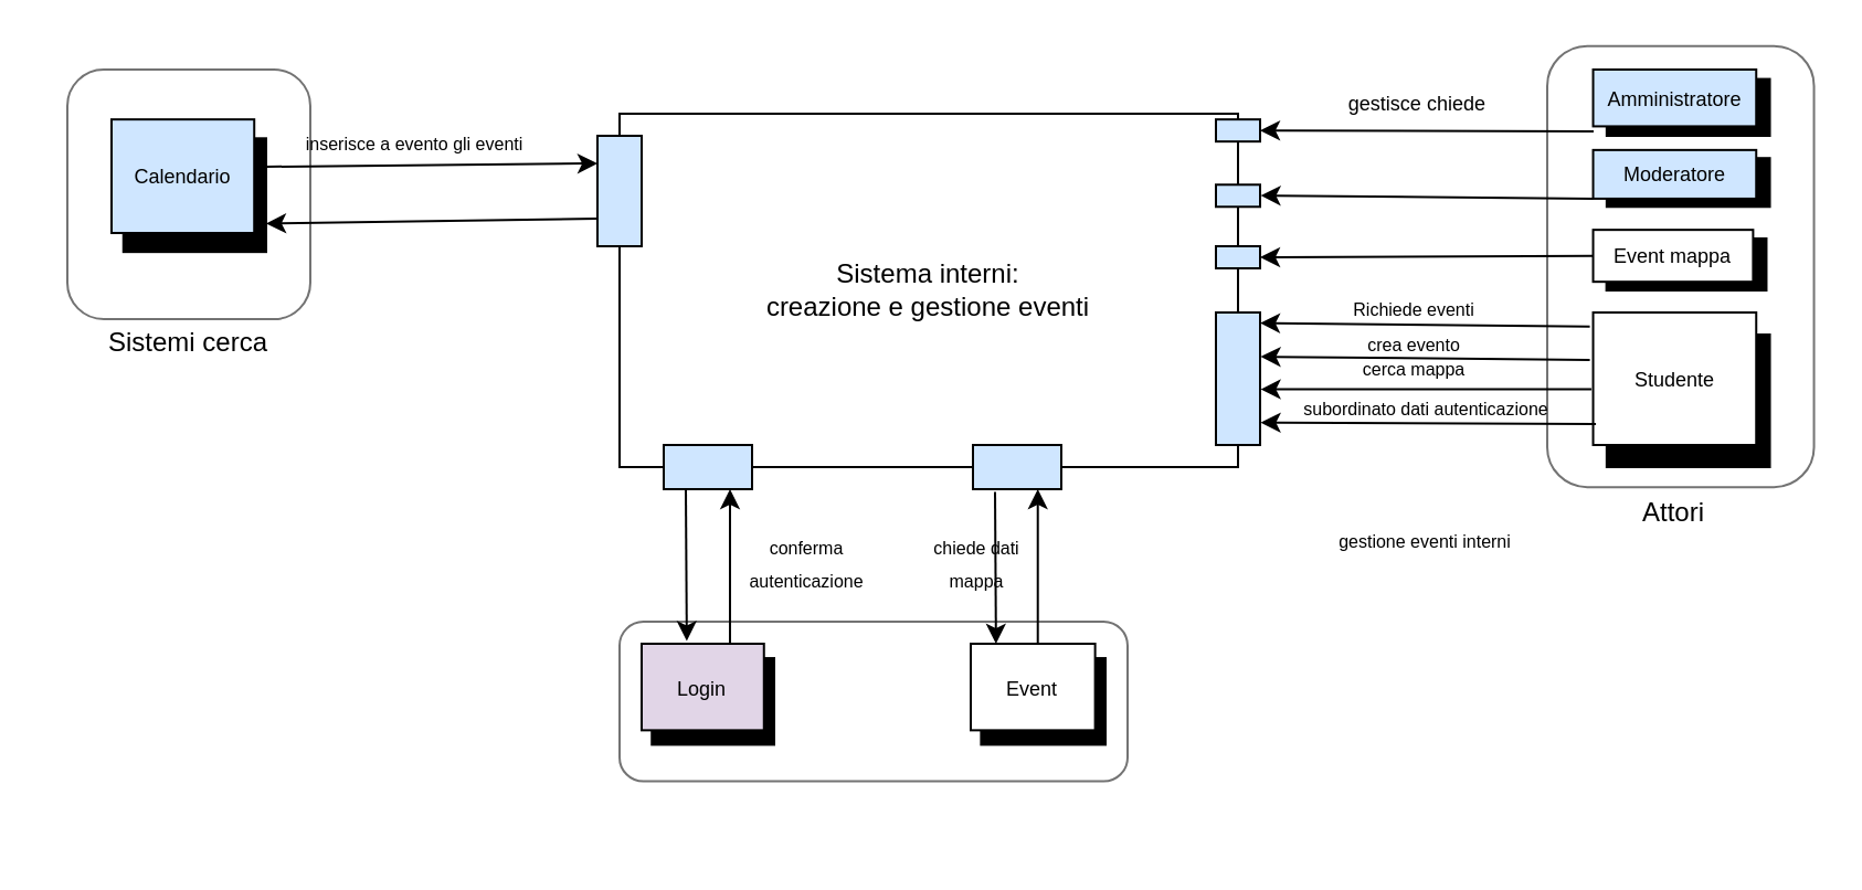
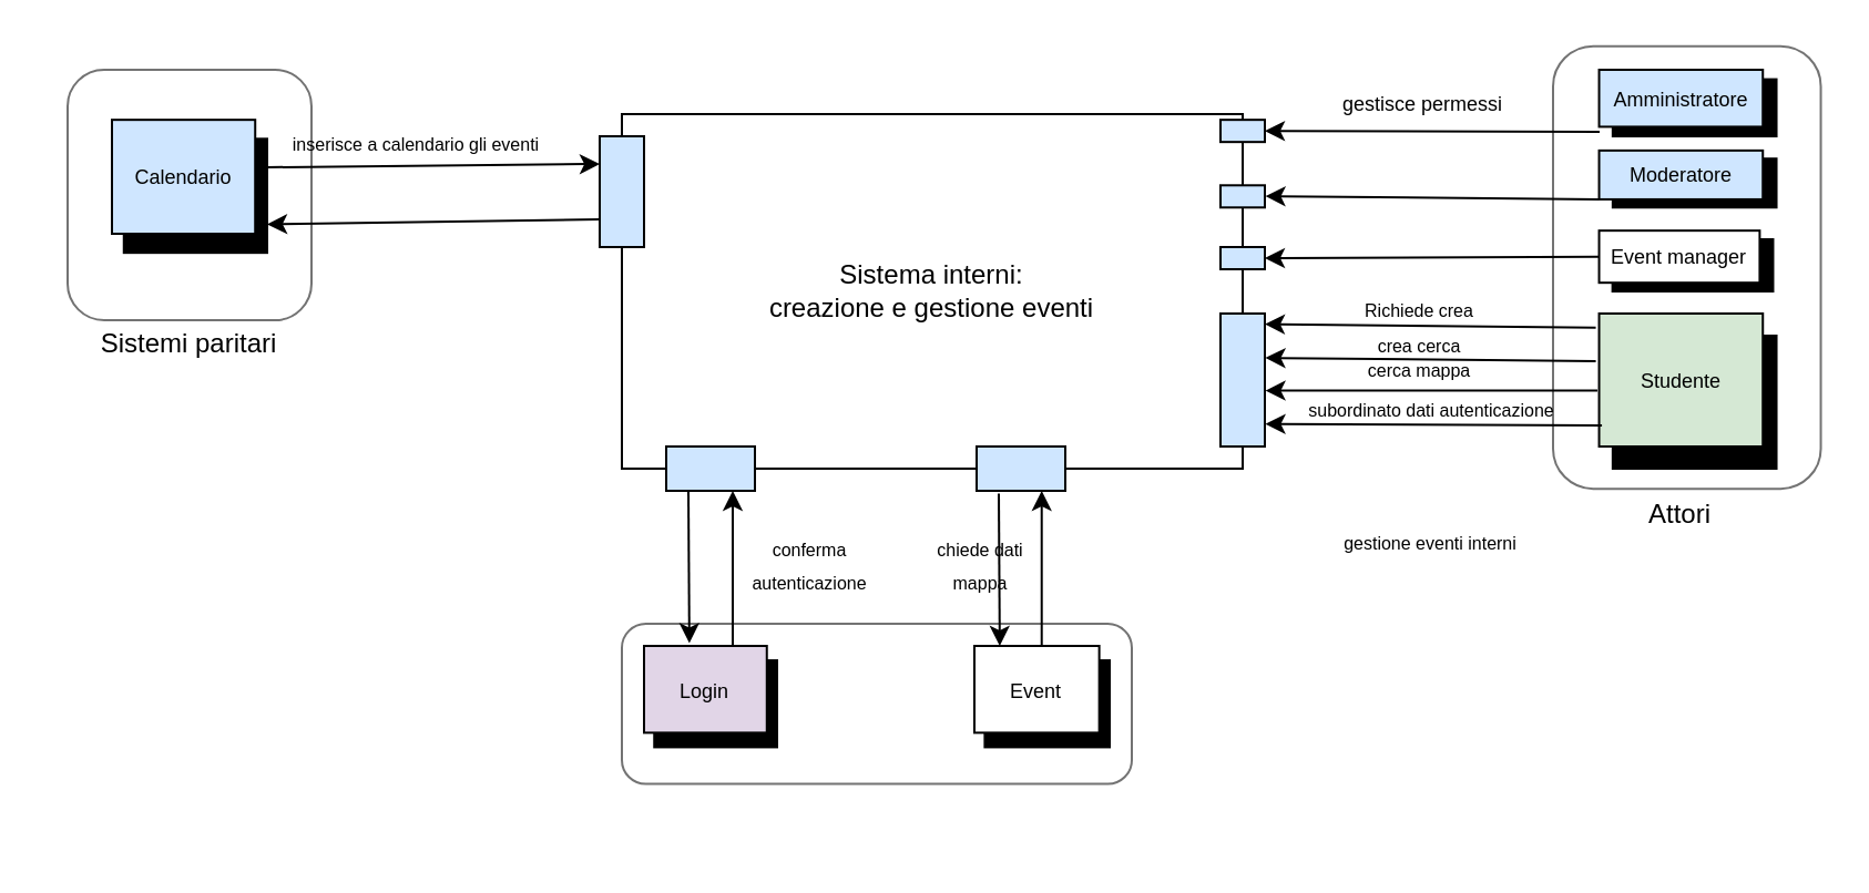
- <mxCell id="46" value="&lt;font style=&quot;font-size: 9px&quot;&gt;&lt;font style=&quot;font-size: 9px&quot;&gt;gestisce chiede&lt;/font&gt;&lt;span style=&quot;color: rgba(0 , 0 , 0 , 0) ; font-family: monospace&quot;&gt;%3Cmx&lt;/span&gt;&lt;/font&gt;" style="text;html=1;strokeColor=none;fillColor=none;align=center;verticalAlign=middle;whiteSpace=wrap;rounded=0;labelBackgroundColor=none;" vertex="1" parent="1"><mxGeometry x="600" y="41" width="110" height="10" as="geometry" /></mxCell>
+ <mxCell id="46" value="&lt;font style=&quot;font-size: 9px&quot;&gt;&lt;font style=&quot;font-size: 9px&quot;&gt;gestisce permessi&lt;/font&gt;&lt;span style=&quot;color: rgba(0 , 0 , 0 , 0) ; font-family: monospace&quot;&gt;%3Cmx&lt;/span&gt;&lt;/font&gt;" style="text;html=1;strokeColor=none;fillColor=none;align=center;verticalAlign=middle;whiteSpace=wrap;rounded=0;labelBackgroundColor=none;" vertex="1" parent="1"><mxGeometry x="600" y="41" width="110" height="10" as="geometry" /></mxCell>
- <mxCell id="56" value="&lt;font style=&quot;font-size: 8px&quot;&gt;inserisce a evento gli eventi&lt;/font&gt;" style="text;html=1;strokeColor=none;fillColor=none;align=center;verticalAlign=middle;whiteSpace=wrap;rounded=0;dashed=1;dashPattern=1 1;labelBackgroundColor=none;" vertex="1" parent="1"><mxGeometry x="110" y="53.58" width="155" height="20" as="geometry" /></mxCell>
+ <mxCell id="56" value="&lt;font style=&quot;font-size: 8px&quot;&gt;inserisce a calendario gli eventi&lt;/font&gt;" style="text;html=1;strokeColor=none;fillColor=none;align=center;verticalAlign=middle;whiteSpace=wrap;rounded=0;dashed=1;dashPattern=1 1;labelBackgroundColor=none;" vertex="1" parent="1"><mxGeometry x="110" y="53.58" width="155" height="20" as="geometry" /></mxCell>
- <mxCell id="60" value="&lt;font style=&quot;font-size: 9px&quot;&gt;Event mappa&lt;/font&gt;" style="rounded=0;whiteSpace=wrap;html=1;" vertex="1" parent="1"><mxGeometry x="720.77" y="103.578" width="72.426" height="23.508" as="geometry" /></mxCell>
+ <mxCell id="60" value="&lt;font style=&quot;font-size: 9px&quot;&gt;Event manager&lt;/font&gt;" style="rounded=0;whiteSpace=wrap;html=1;" vertex="1" parent="1"><mxGeometry x="720.77" y="103.578" width="72.426" height="23.508" as="geometry" /></mxCell>
- <mxCell id="29" value="&lt;font style=&quot;font-size: 8px&quot;&gt;Richiede eventi&lt;/font&gt;" style="text;html=1;strokeColor=none;fillColor=none;align=center;verticalAlign=middle;whiteSpace=wrap;rounded=0;labelBackgroundColor=none;" vertex="1" parent="1"><mxGeometry x="590" y="134.04" width="100" height="10" as="geometry" /></mxCell>
+ <mxCell id="29" value="&lt;font style=&quot;font-size: 8px&quot;&gt;Richiede crea&lt;/font&gt;" style="text;html=1;strokeColor=none;fillColor=none;align=center;verticalAlign=middle;whiteSpace=wrap;rounded=0;labelBackgroundColor=none;" vertex="1" parent="1"><mxGeometry x="590" y="134.04" width="100" height="10" as="geometry" /></mxCell>
- <mxCell id="58" value="Sistemi cerca" style="text;html=1;strokeColor=none;fillColor=none;align=center;verticalAlign=middle;whiteSpace=wrap;rounded=0;" vertex="1" parent="1"><mxGeometry x="20" y="149.696" width="130" height="11.304" as="geometry" /></mxCell>
+ <mxCell id="58" value="Sistemi paritari" style="text;html=1;strokeColor=none;fillColor=none;align=center;verticalAlign=middle;whiteSpace=wrap;rounded=0;" vertex="1" parent="1"><mxGeometry x="20" y="149.696" width="130" height="11.304" as="geometry" /></mxCell>
- <mxCell id="30" value="&lt;font style=&quot;font-size: 8px&quot;&gt;crea evento&lt;/font&gt;" style="text;html=1;strokeColor=none;fillColor=none;align=center;verticalAlign=middle;whiteSpace=wrap;rounded=0;labelBackgroundColor=none;" vertex="1" parent="1"><mxGeometry x="585" y="150.35" width="110" height="10" as="geometry" /></mxCell>
+ <mxCell id="30" value="&lt;font style=&quot;font-size: 8px&quot;&gt;crea cerca&lt;/font&gt;" style="text;html=1;strokeColor=none;fillColor=none;align=center;verticalAlign=middle;whiteSpace=wrap;rounded=0;labelBackgroundColor=none;" vertex="1" parent="1"><mxGeometry x="585" y="150.35" width="110" height="10" as="geometry" /></mxCell>
- <mxCell id="23" value="&lt;font style=&quot;font-size: 9px&quot;&gt;Studente&lt;/font&gt;" style="rounded=0;whiteSpace=wrap;html=1;" vertex="1" parent="21"><mxGeometry width="73.846" height="60.0" as="geometry" /></mxCell>
+ <mxCell id="23" value="&lt;font style=&quot;font-size: 9px&quot;&gt;Studente&lt;/font&gt;" style="rounded=0;whiteSpace=wrap;html=1;fillColor=#d5e8d4;" vertex="1" parent="21"><mxGeometry width="73.846" height="60.0" as="geometry" /></mxCell>
